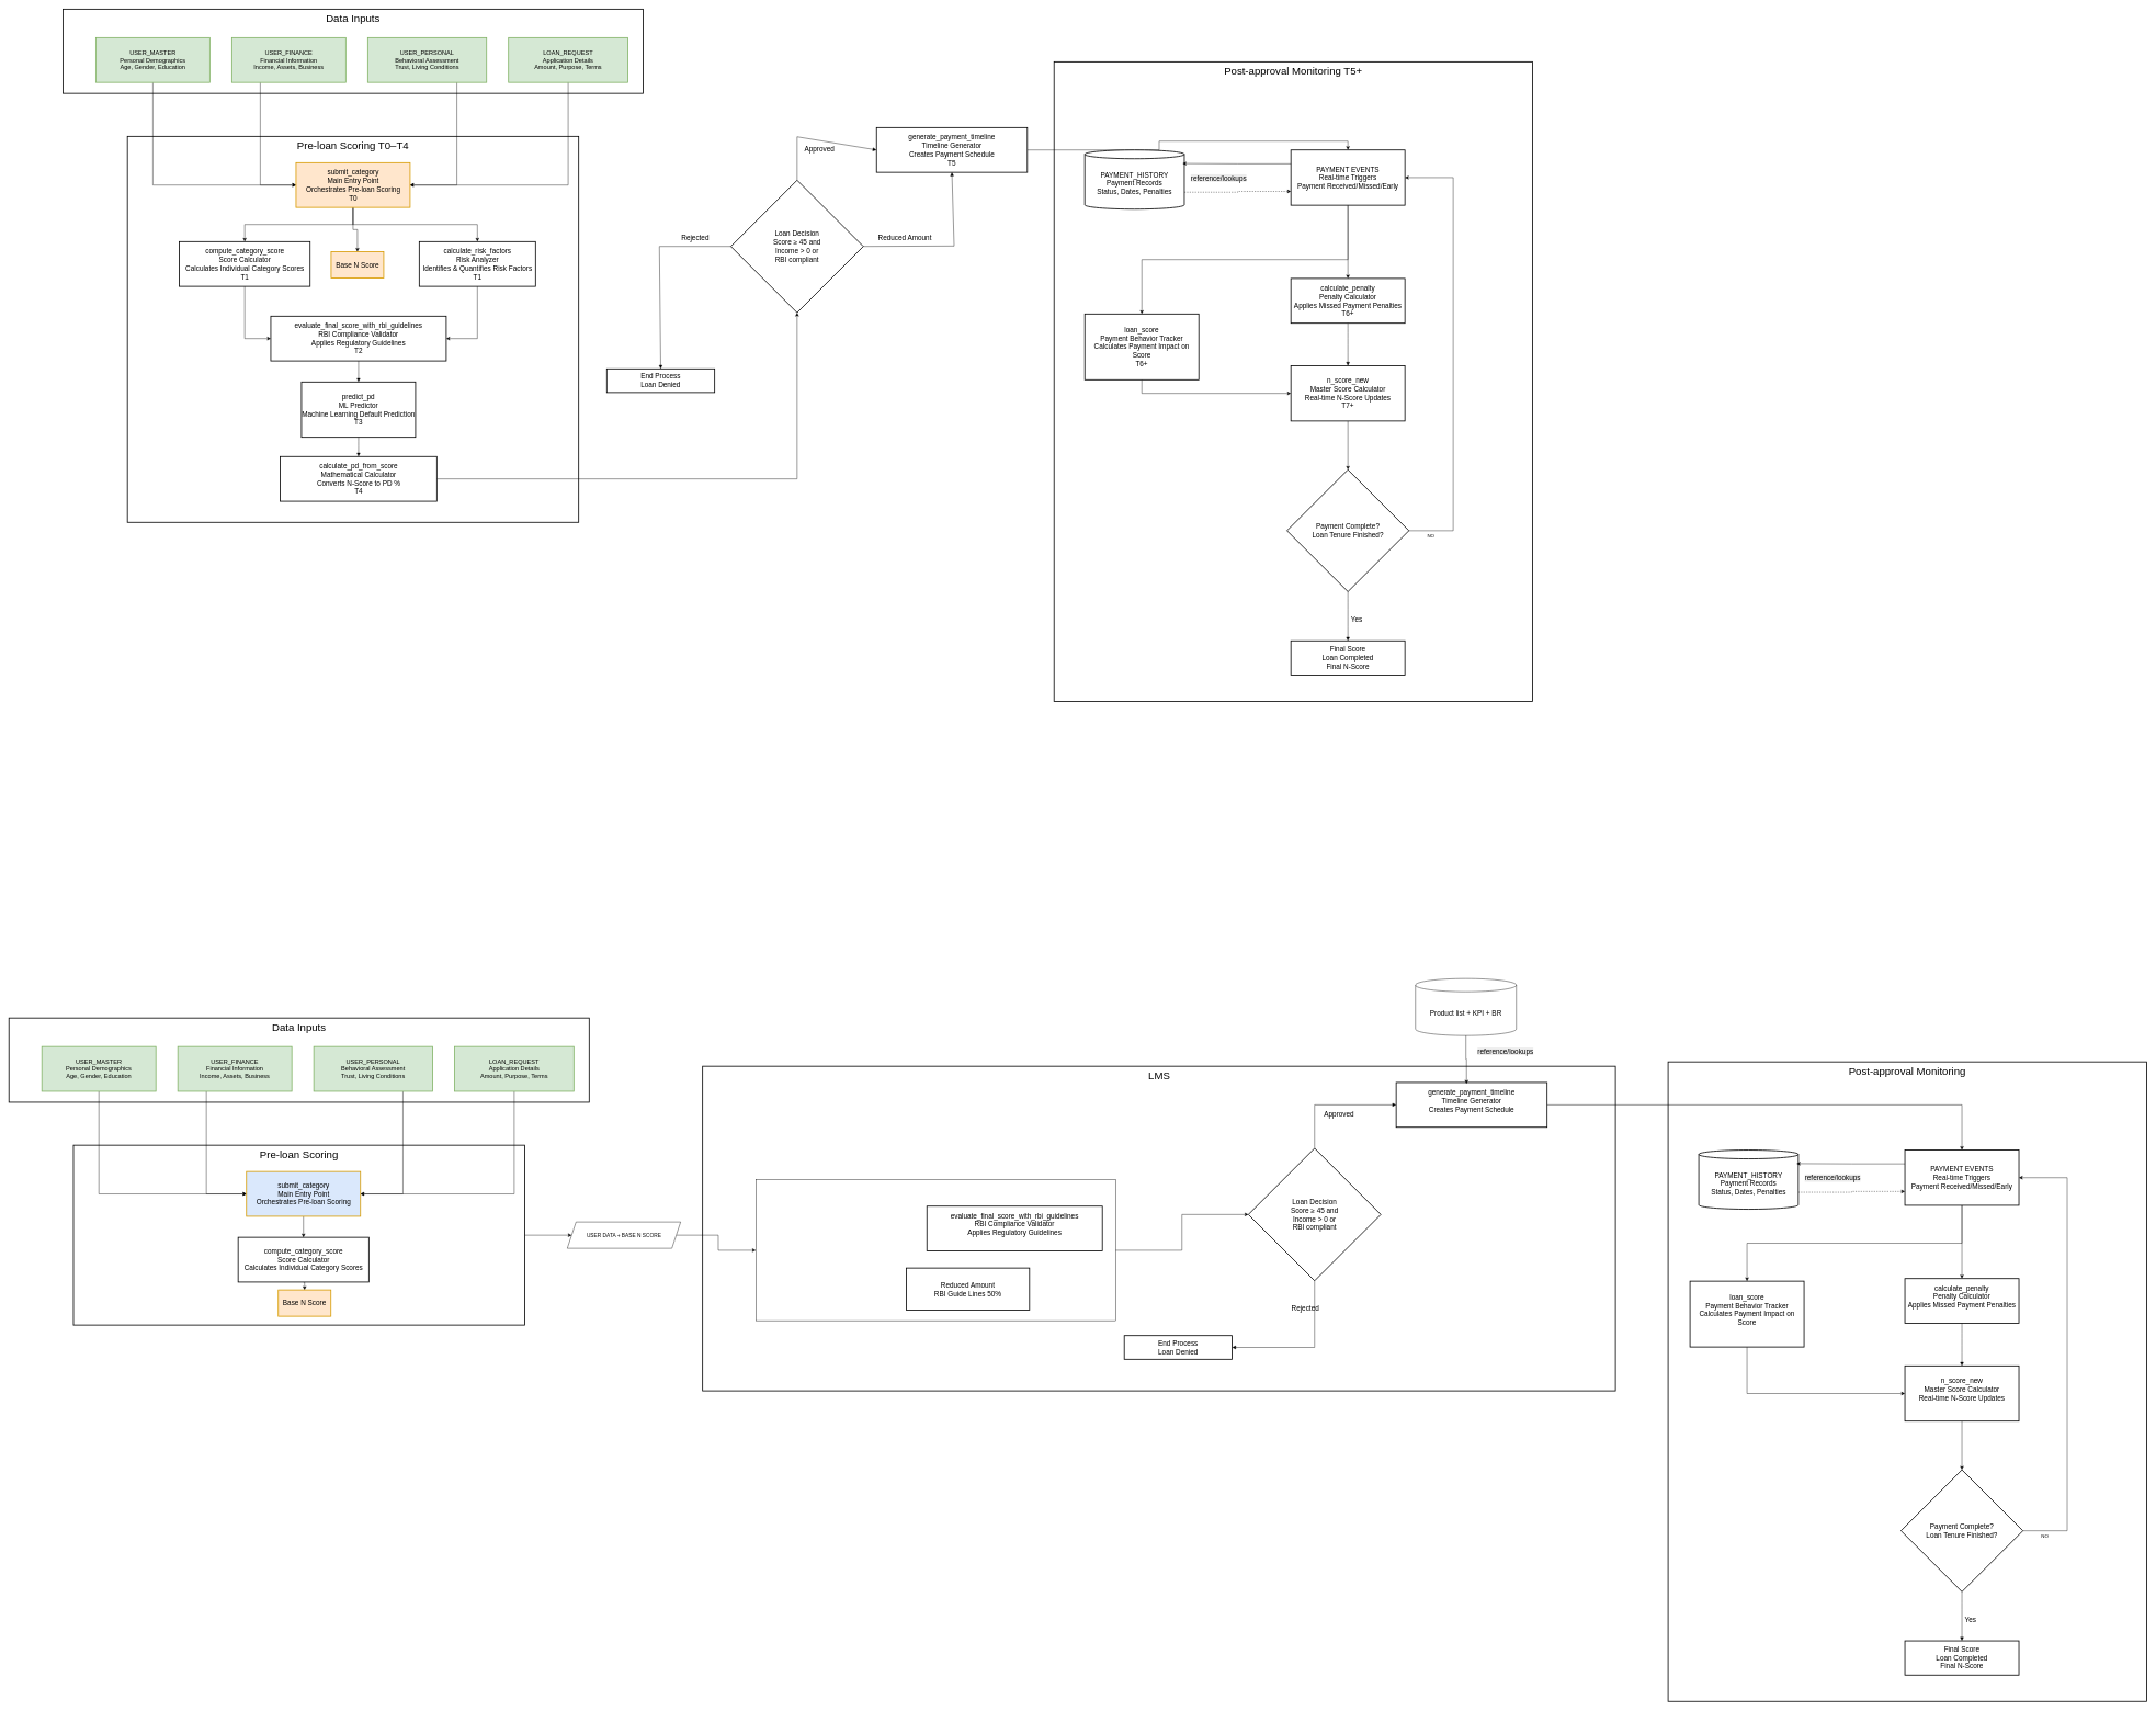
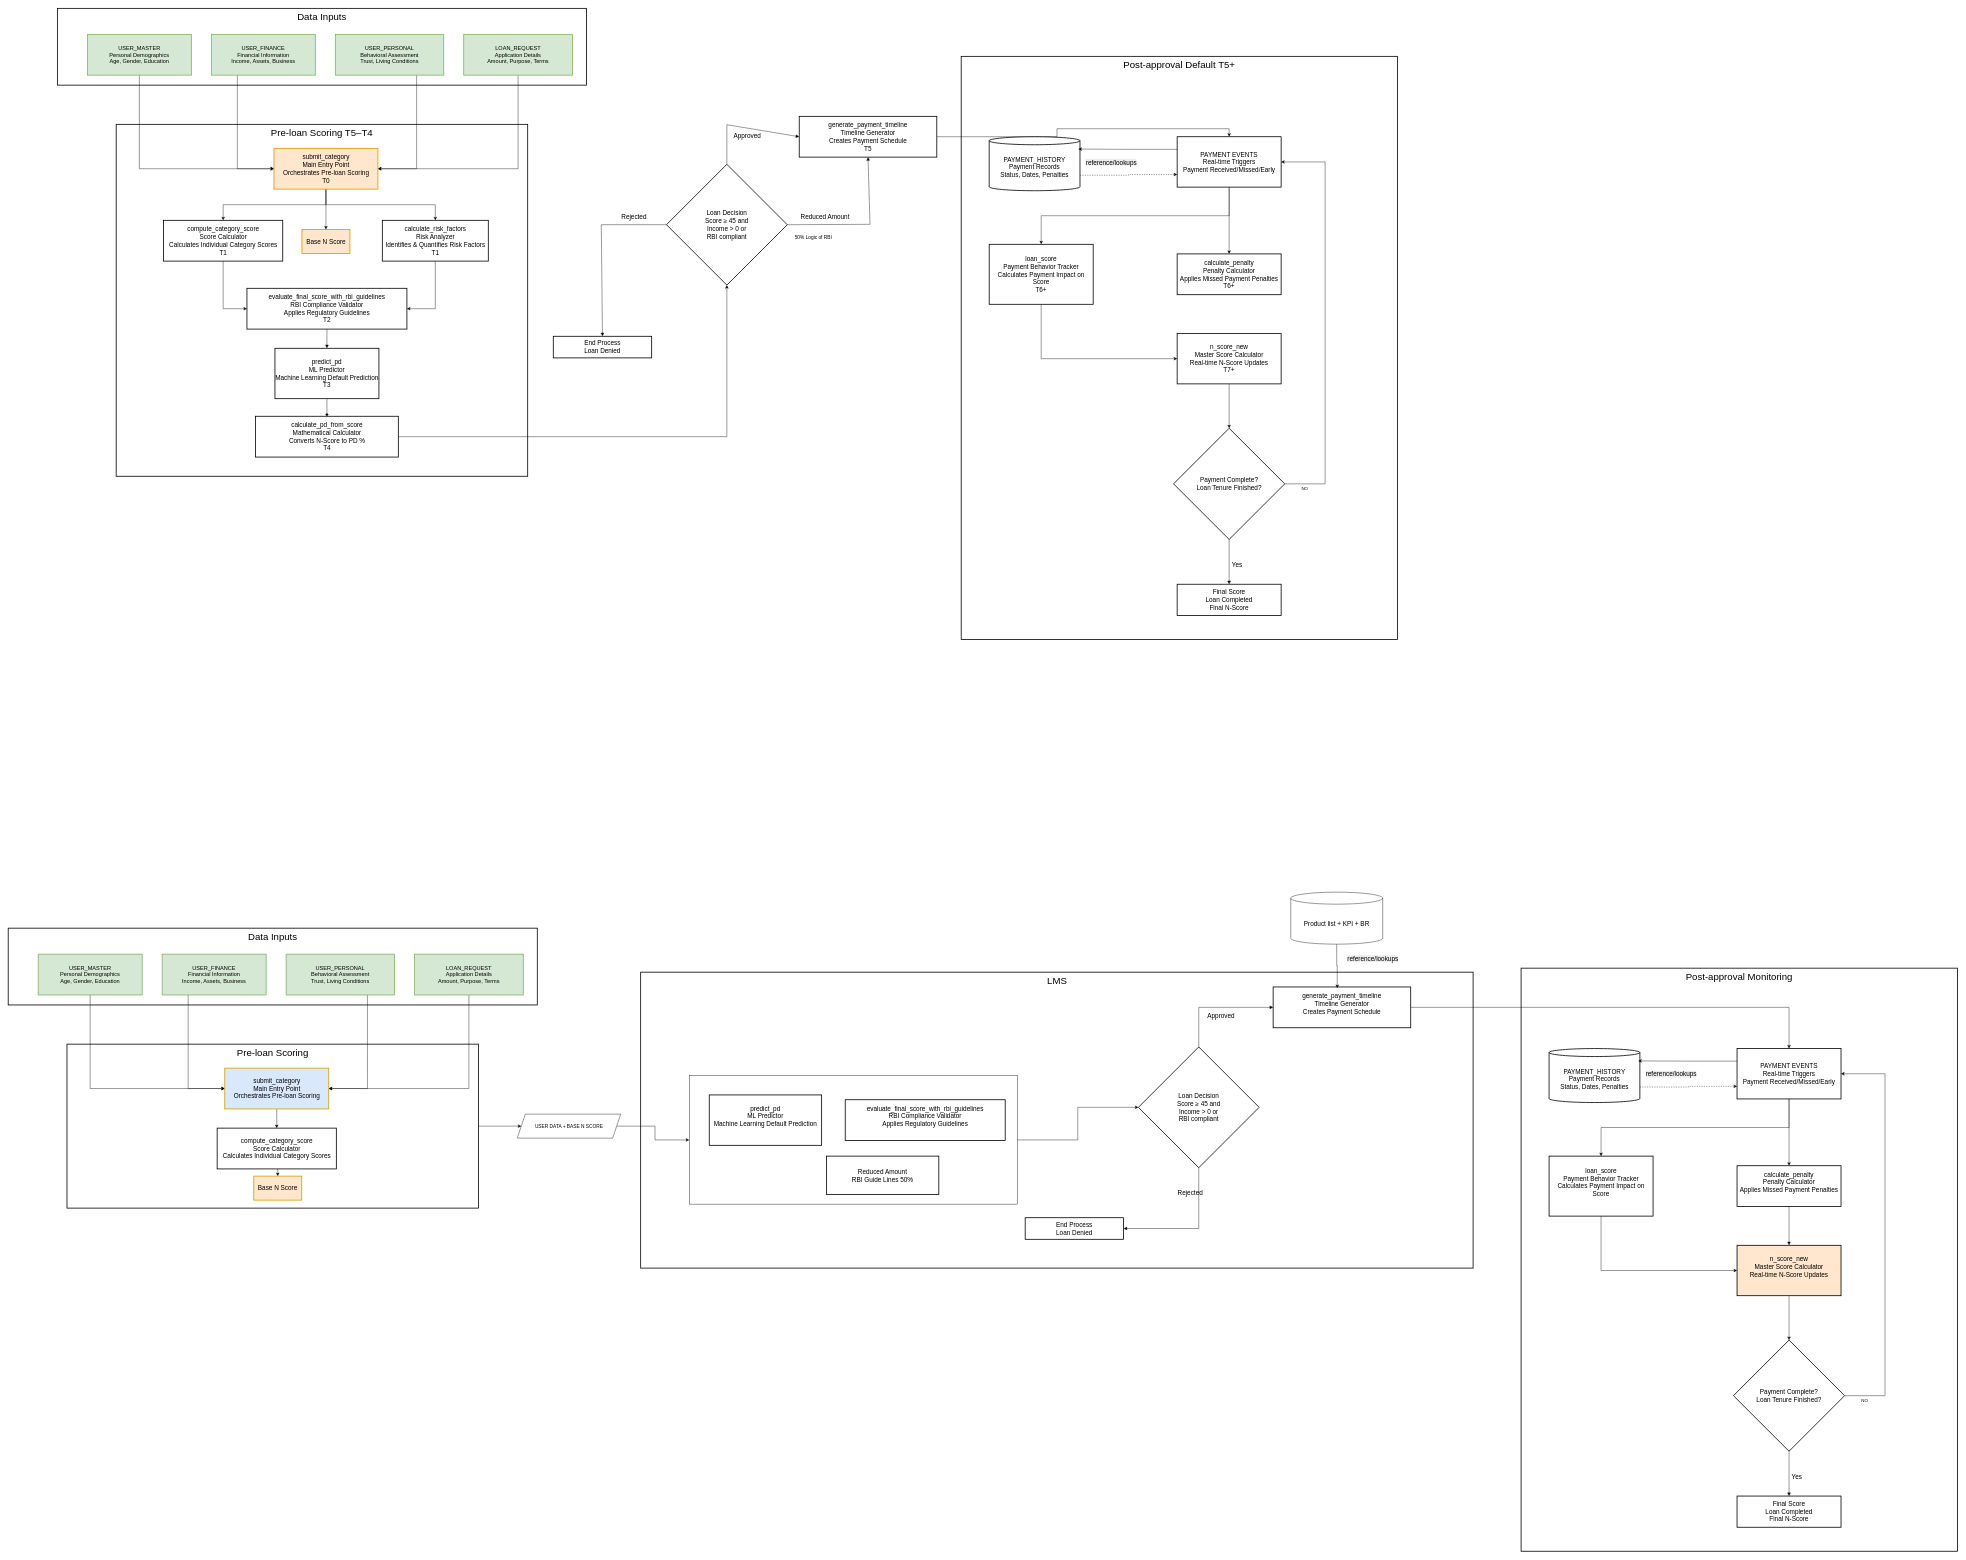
- <mxCell id="3" value="Post‑approval Monitoring T5+" style="whiteSpace=wrap;strokeWidth=2;fontSize=24;verticalAlign=top;labelBackgroundColor=none;" vertex="1" parent="1"><mxGeometry x="2403" y="140" width="1091" height="1458" as="geometry" /></mxCell>
+ <mxCell id="3" value="Post‑approval Default T5+" style="whiteSpace=wrap;strokeWidth=2;fontSize=24;verticalAlign=top;labelBackgroundColor=none;" vertex="1" parent="1"><mxGeometry x="2403" y="140" width="1091" height="1458" as="geometry" /></mxCell>
- <mxCell id="4" value="Pre‑loan Scoring T0–T4" style="whiteSpace=wrap;strokeWidth=2;fontSize=24;verticalAlign=top;labelBackgroundColor=none;" vertex="1" parent="1"><mxGeometry x="290" y="310" width="1029" height="880" as="geometry" /></mxCell>
+ <mxCell id="4" value="Pre‑loan Scoring T5–T4" style="whiteSpace=wrap;strokeWidth=2;fontSize=24;verticalAlign=top;labelBackgroundColor=none;" vertex="1" parent="1"><mxGeometry x="290" y="310" width="1029" height="880" as="geometry" /></mxCell>
- <mxCell id="17" value="submit_category&#10;Main Entry Point&#10;Orchestrates Pre‑loan Scoring&#10;T0" style="whiteSpace=wrap;strokeWidth=2;fontSize=16;labelBackgroundColor=none;fillColor=#ffe6cc;strokeColor=#d79b00;" vertex="1" parent="1"><mxGeometry x="674.5" y="370" width="260" height="102" as="geometry" /></mxCell>
+ <mxCell id="17" value="submit_category&#10;Main Entry Point&#10;Orchestrates Pre‑loan Scoring&#10;T0" style="whiteSpace=wrap;strokeWidth=2;fontSize=16;labelBackgroundColor=none;fillColor=#ffe6cc;strokeColor=#d79b00;" vertex="1" parent="1"><mxGeometry x="684.5" y="370" width="260" height="102" as="geometry" /></mxCell>
+ <mxCell id="53" value="50% Logic of RBI" style="text;html=1;align=center;verticalAlign=middle;resizable=0;points=[];autosize=1;strokeColor=none;fillColor=none;" vertex="1" parent="1"><mxGeometry x="1973" y="578" width="120" height="30" as="geometry" /></mxCell>
- <mxCell id="36" value="loan_score&#10;Payment Behavior Tracker&#10;Calculates Payment Impact on Score&#10;T6+" style="whiteSpace=wrap;strokeWidth=2;fontSize=16;labelBackgroundColor=none;" vertex="1" parent="1"><mxGeometry x="2473" y="715" width="260" height="150" as="geometry" /></mxCell>
+ <mxCell id="36" value="loan_score&#10;Payment Behavior Tracker&#10;Calculates Payment Impact on Score&#10;T6+" style="whiteSpace=wrap;strokeWidth=2;fontSize=16;labelBackgroundColor=none;" vertex="1" parent="1"><mxGeometry x="2473" y="610" width="260" height="150" as="geometry" /></mxCell>
- <mxCell id="49" value="" style="curved=1;startArrow=none;endArrow=block;exitX=0.5;exitY=1;entryX=0.5;entryY=0;rounded=0;fontSize=16;labelBackgroundColor=none;fontColor=default;" edge="1" parent="1" source="37" target="39"><mxGeometry relative="1" as="geometry"><Array as="points" /></mxGeometry></mxCell>
- <mxCell id="45" value="" style="curved=1;startArrow=none;endArrow=block;exitX=0.5;exitY=1;entryX=0.5;entryY=0;rounded=0;fontSize=16;labelBackgroundColor=none;fontColor=default;" edge="1" parent="1" source="23" target="25"><mxGeometry relative="1" as="geometry"><Array as="points" /></mxGeometry></mxCell>
+ <mxCell id="45" value="" style="curved=1;startArrow=none;endArrow=diamond;exitX=0.5;exitY=1;entryX=0.5;entryY=0;rounded=0;fontSize=16;labelBackgroundColor=none;fontColor=default;" edge="1" parent="1" source="23" target="25"><mxGeometry relative="1" as="geometry"><Array as="points" /></mxGeometry></mxCell>
+ <mxCell id="74" value="predict_pd&#10;ML Predictor&#10;Machine Learning Default Prediction&#10;" style="whiteSpace=wrap;strokeWidth=2;fontSize=16;labelBackgroundColor=none;" vertex="1" parent="1"><mxGeometry x="1773" y="2737" width="281" height="126" as="geometry" /></mxCell>
- <mxCell id="85" value="loan_score&#10;Payment Behavior Tracker&#10;Calculates Payment Impact on Score&#10;" style="whiteSpace=wrap;strokeWidth=2;fontSize=16;labelBackgroundColor=none;" vertex="1" parent="1"><mxGeometry x="3853" y="2920" width="260" height="150" as="geometry" /></mxCell>
+ <mxCell id="85" value="loan_score&#10;Payment Behavior Tracker&#10;Calculates Payment Impact on Score&#10;" style="whiteSpace=wrap;strokeWidth=2;fontSize=16;labelBackgroundColor=none;" vertex="1" parent="1"><mxGeometry x="3873" y="2890" width="260" height="150" as="geometry" /></mxCell>
- <mxCell id="88" value="n_score_new&#10;Master Score Calculator&#10;Real‑time N‑Score Updates&#10;" style="whiteSpace=wrap;strokeWidth=2;fontSize=16;labelBackgroundColor=none;" vertex="1" parent="1"><mxGeometry x="4343" y="3113" width="260" height="126" as="geometry" /></mxCell>
+ <mxCell id="88" value="n_score_new&#10;Master Score Calculator&#10;Real‑time N‑Score Updates&#10;" style="whiteSpace=wrap;strokeWidth=2;fontSize=16;labelBackgroundColor=none;fillColor=#ffe6cc;" vertex="1" parent="1"><mxGeometry x="4343" y="3113" width="260" height="126" as="geometry" /></mxCell>
